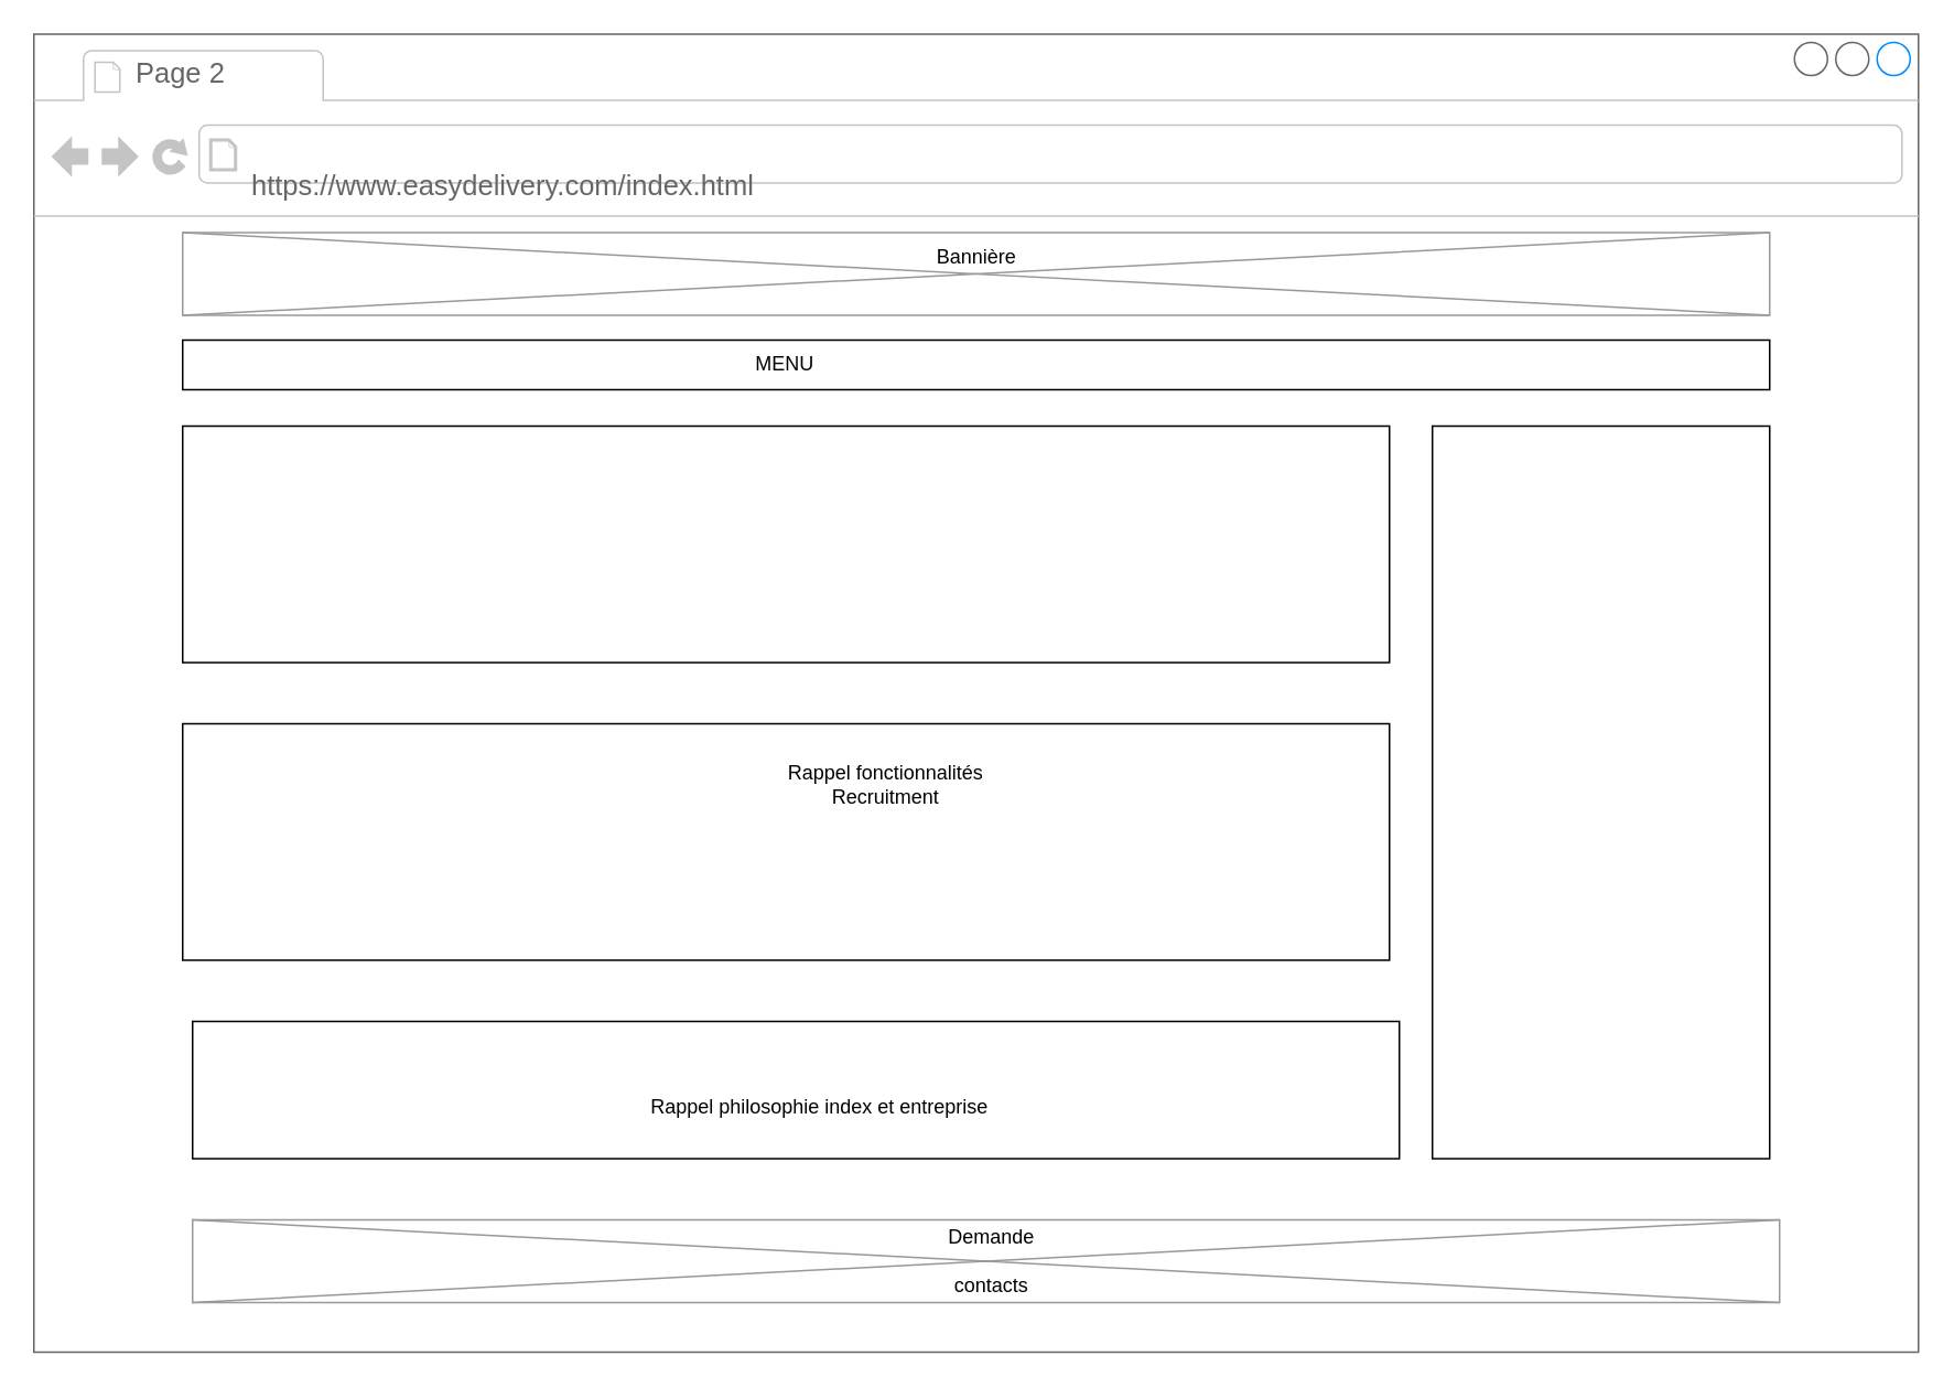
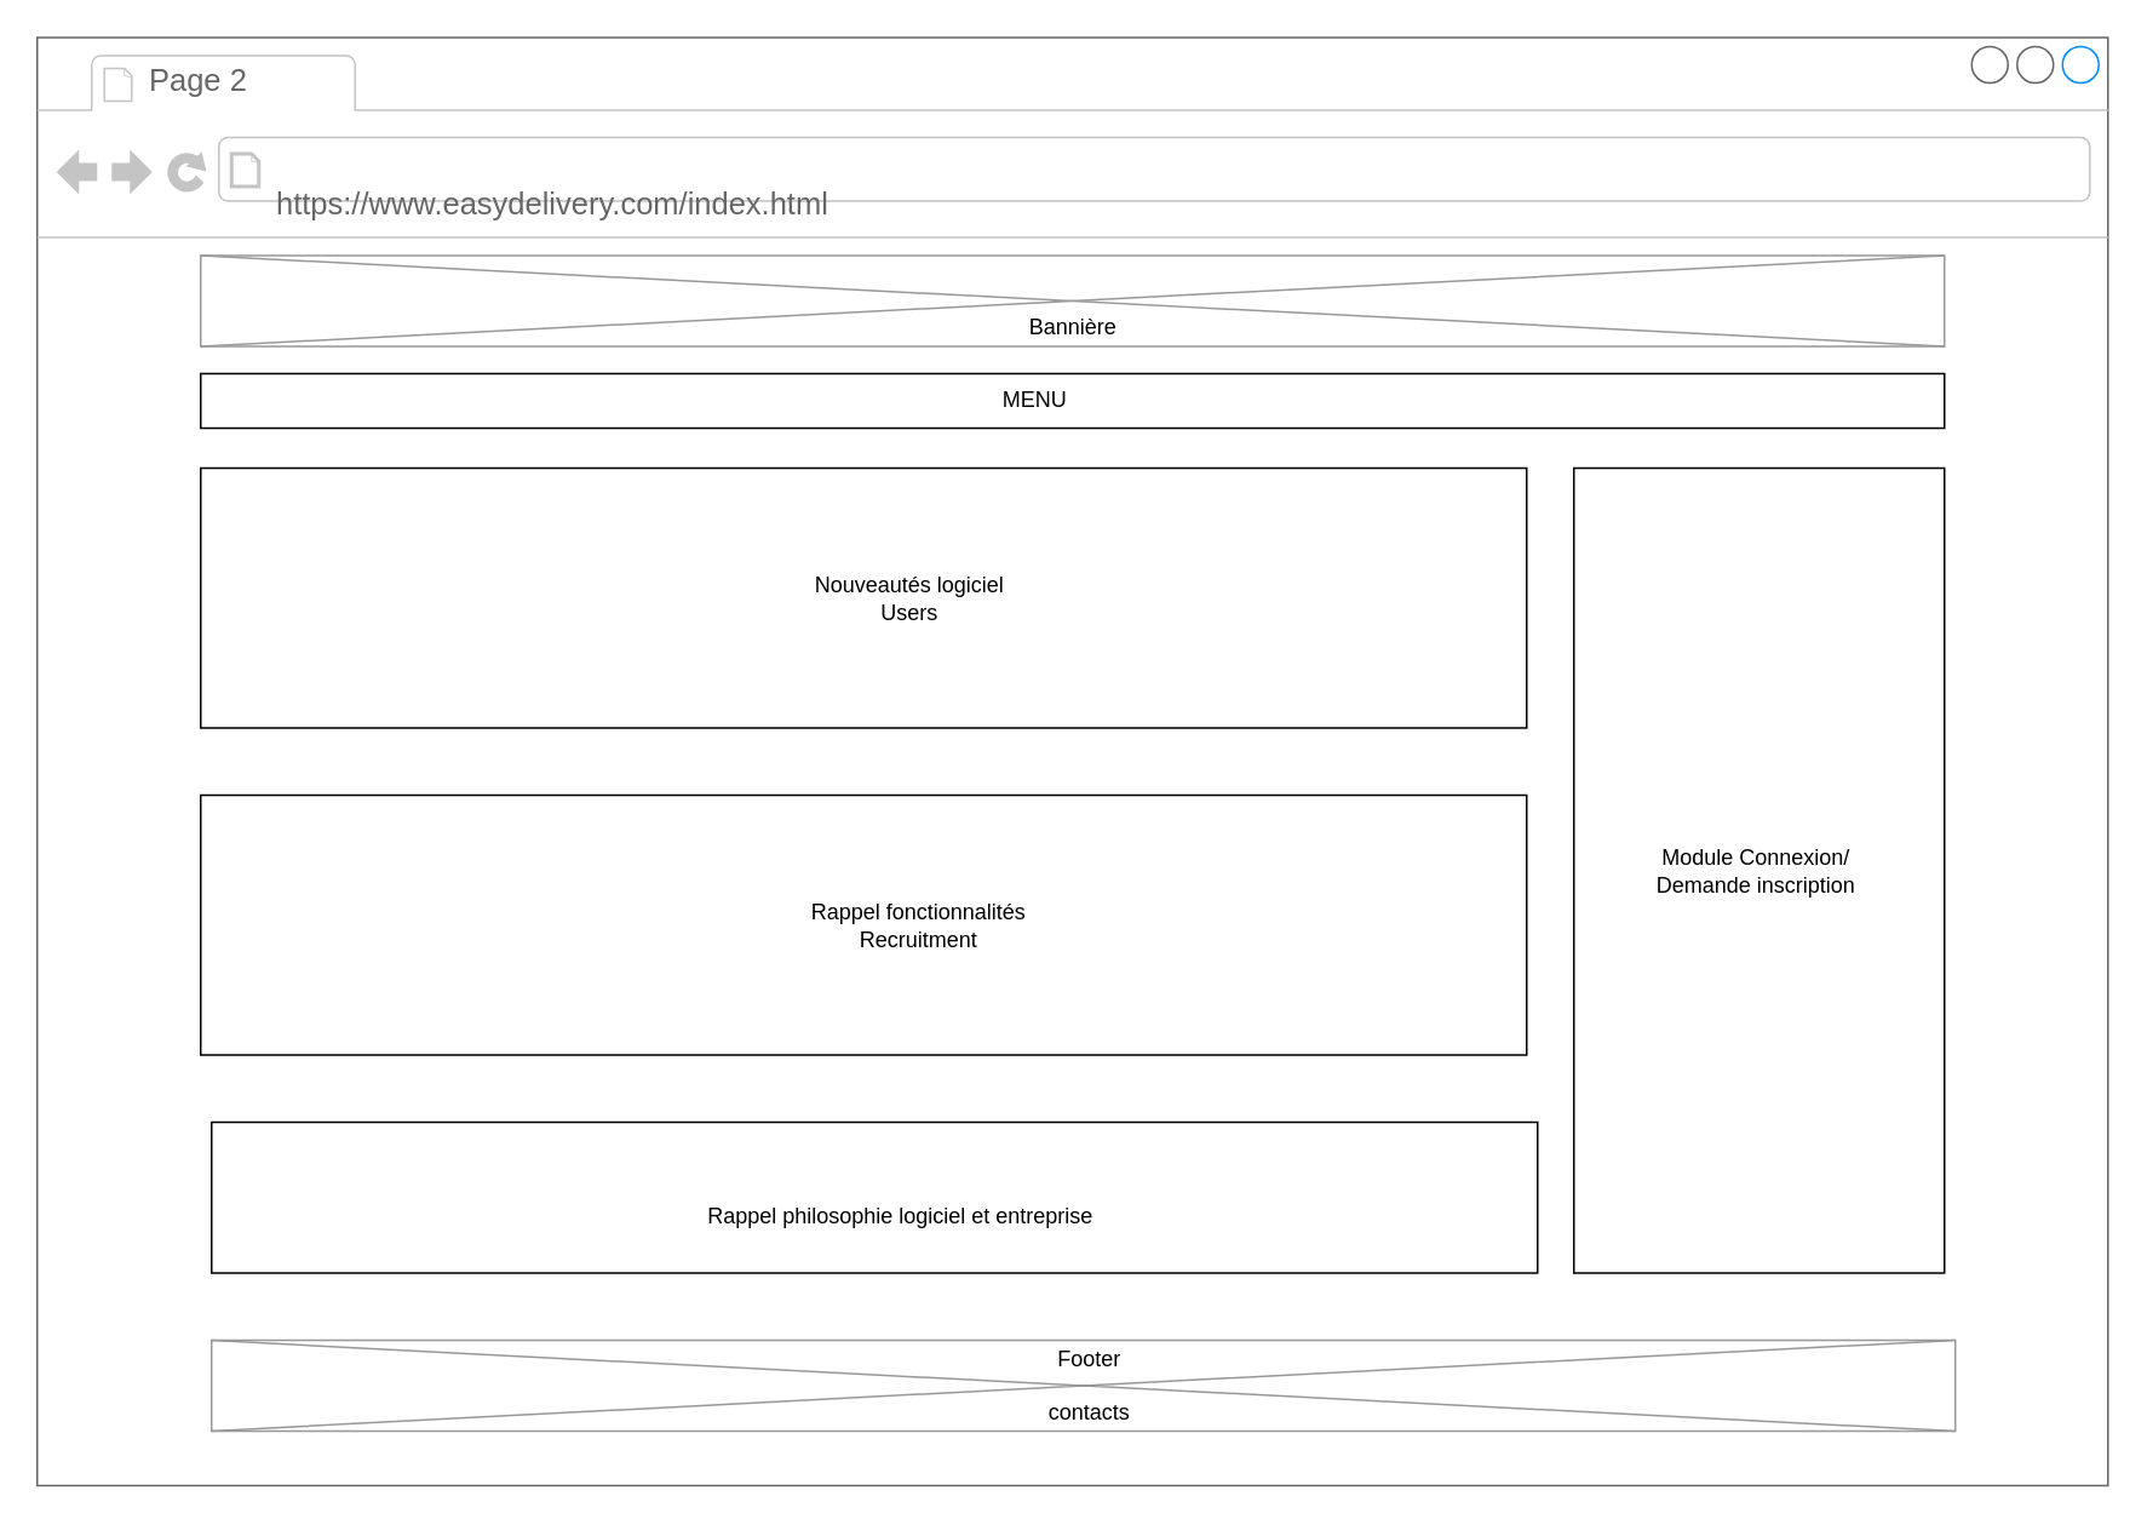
- <mxCell id="9" value="Bannière" style="text;html=1;align=center;verticalAlign=middle;resizable=0;points=[];;autosize=1;" parent="2" vertex="1"><mxGeometry x="540" y="125" width="60" height="20" as="geometry" /></mxCell>
+ <mxCell id="9" value="Bannière" style="text;html=1;align=center;verticalAlign=middle;resizable=0;points=[];;autosize=1;" parent="2" vertex="1"><mxGeometry x="540" y="150" width="60" height="20" as="geometry" /></mxCell>
- <mxCell id="7" value="MENU" style="text;html=1;align=center;verticalAlign=middle;resizable=0;points=[];;autosize=1;" parent="2" vertex="1"><mxGeometry x="429" y="190" width="50" height="20" as="geometry" /></mxCell>
+ <mxCell id="7" value="MENU" style="text;html=1;align=center;verticalAlign=middle;resizable=0;points=[];;autosize=1;" parent="2" vertex="1"><mxGeometry x="524" y="190" width="50" height="20" as="geometry" /></mxCell>
+ <mxCell id="15" value="Nouveautés logiciel&lt;br&gt;Users" style="text;html=1;align=center;verticalAlign=middle;resizable=0;points=[];;autosize=1;" parent="2" vertex="1"><mxGeometry x="420" y="293.5" width="120" height="30" as="geometry" /></mxCell>
- <mxCell id="16" value="Rappel fonctionnalités&lt;br&gt;Recruitment" style="text;html=1;align=center;verticalAlign=middle;resizable=0;points=[];;autosize=1;" parent="2" vertex="1"><mxGeometry x="450" y="438.5" width="130" height="30" as="geometry" /></mxCell>
+ <mxCell id="16" value="Rappel fonctionnalités&lt;br&gt;Recruitment" style="text;html=1;align=center;verticalAlign=middle;resizable=0;points=[];;autosize=1;" parent="2" vertex="1"><mxGeometry x="420" y="473.5" width="130" height="30" as="geometry" /></mxCell>
+ <mxCell id="18" value="Module Connexion/ &lt;br&gt;Demande inscription" style="text;html=1;align=center;verticalAlign=middle;resizable=0;points=[];;autosize=1;" parent="2" vertex="1"><mxGeometry x="886" y="443.5" width="120" height="30" as="geometry" /></mxCell>
- <mxCell id="17" value="Rappel philosophie index et entreprise" style="text;html=1;align=center;verticalAlign=middle;resizable=0;points=[];;autosize=1;" parent="2" vertex="1"><mxGeometry x="360" y="638.5" width="230" height="20" as="geometry" /></mxCell>
+ <mxCell id="17" value="Rappel philosophie logiciel et entreprise" style="text;html=1;align=center;verticalAlign=middle;resizable=0;points=[];;autosize=1;" parent="2" vertex="1"><mxGeometry x="360" y="638.5" width="230" height="20" as="geometry" /></mxCell>
- <mxCell id="13" value="Demande &lt;br&gt;&lt;br&gt;contacts" style="text;html=1;align=center;verticalAlign=middle;resizable=0;points=[];;autosize=1;" parent="2" vertex="1"><mxGeometry x="549" y="717" width="60" height="50" as="geometry" /></mxCell>
+ <mxCell id="13" value="Footer &lt;br&gt;&lt;br&gt;contacts" style="text;html=1;align=center;verticalAlign=middle;resizable=0;points=[];;autosize=1;" parent="2" vertex="1"><mxGeometry x="549" y="717" width="60" height="50" as="geometry" /></mxCell>
